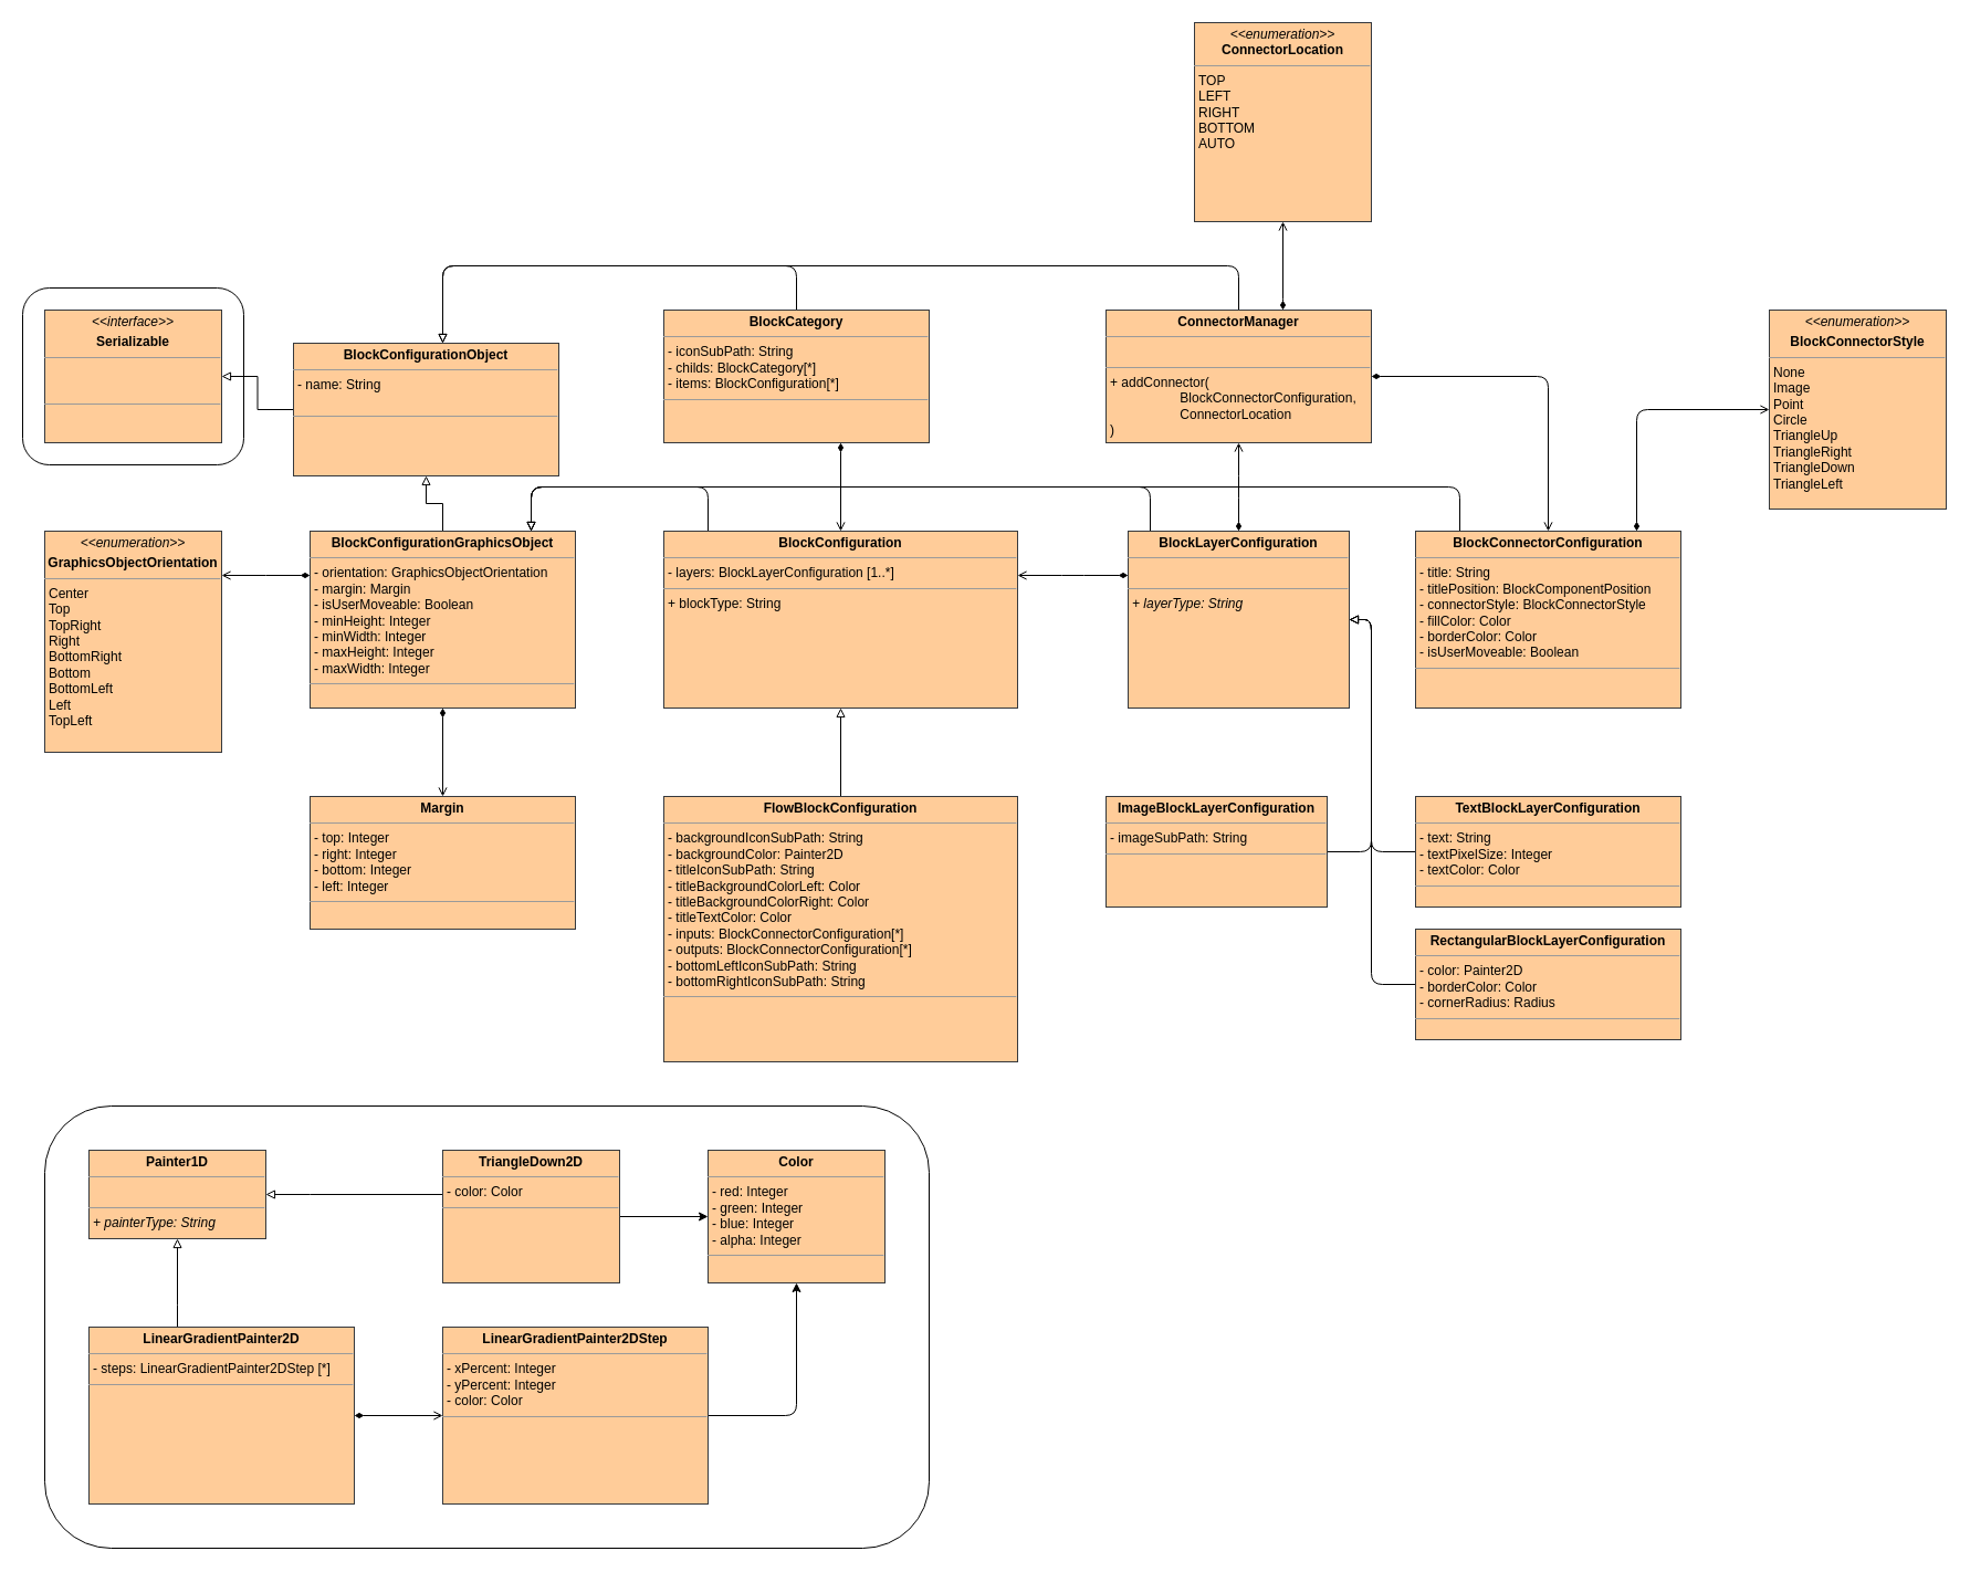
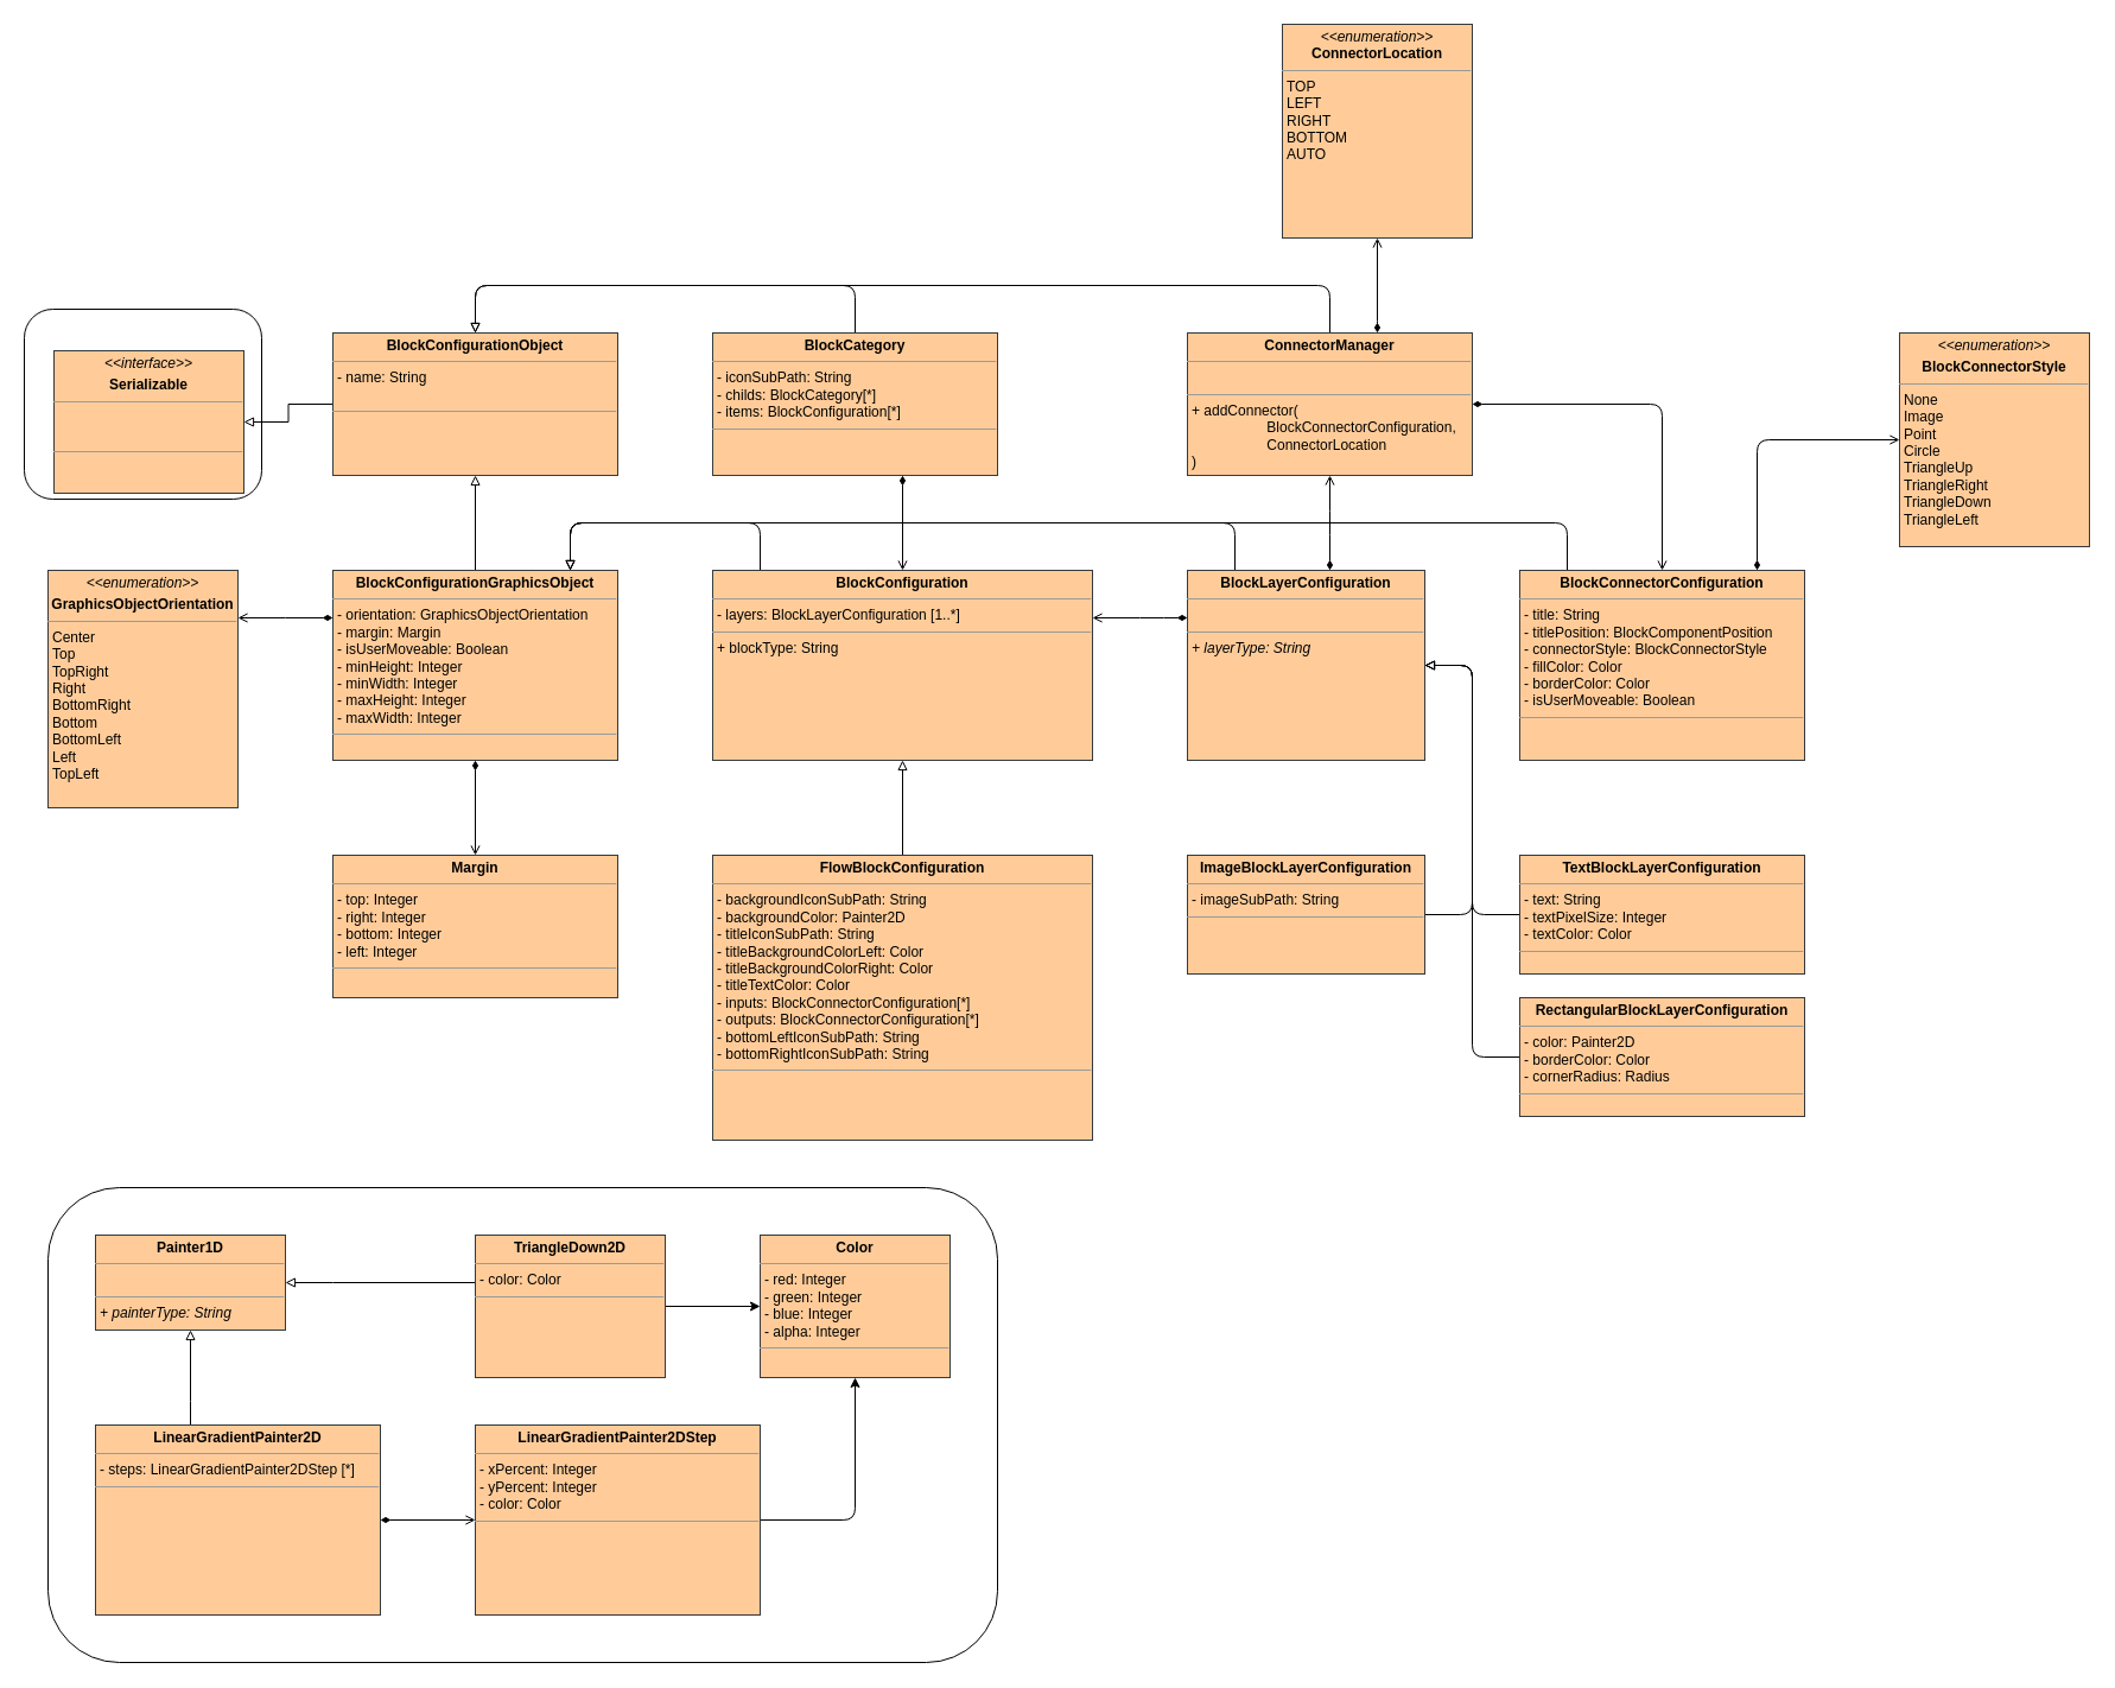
- <mxCell id="43" value="&lt;p style=&quot;margin:0px;margin-top:4px;text-align:center;&quot;&gt;&lt;i&gt;&amp;lt;&amp;lt;interface&amp;gt;&amp;gt;&lt;/i&gt;&lt;/p&gt;&lt;p style=&quot;margin:0px;margin-top:4px;text-align:center;&quot;&gt;&lt;b&gt;Serializable&lt;/b&gt;&lt;/p&gt;&lt;hr size=&quot;1&quot;&gt;&lt;p style=&quot;margin:0px;margin-left:4px;&quot;&gt;&lt;br&gt;&lt;/p&gt;&lt;p style=&quot;margin:0px;margin-left:4px;&quot;&gt;&lt;br&gt;&lt;/p&gt;&lt;hr size=&quot;1&quot;&gt;&lt;p style=&quot;margin:0px;margin-left:4px;&quot;&gt;&lt;br&gt;&lt;/p&gt;" style="verticalAlign=top;align=left;overflow=fill;fontSize=12;fontFamily=Helvetica;html=1;fillColor=#ffcc99;strokeColor=#36393d;" parent="1" vertex="1"><mxGeometry x="40" y="280" width="160" height="120" as="geometry" /></mxCell>
+ <mxCell id="43" value="&lt;p style=&quot;margin:0px;margin-top:4px;text-align:center;&quot;&gt;&lt;i&gt;&amp;lt;&amp;lt;interface&amp;gt;&amp;gt;&lt;/i&gt;&lt;/p&gt;&lt;p style=&quot;margin:0px;margin-top:4px;text-align:center;&quot;&gt;&lt;b&gt;Serializable&lt;/b&gt;&lt;/p&gt;&lt;hr size=&quot;1&quot;&gt;&lt;p style=&quot;margin:0px;margin-left:4px;&quot;&gt;&lt;br&gt;&lt;/p&gt;&lt;p style=&quot;margin:0px;margin-left:4px;&quot;&gt;&lt;br&gt;&lt;/p&gt;&lt;hr size=&quot;1&quot;&gt;&lt;p style=&quot;margin:0px;margin-left:4px;&quot;&gt;&lt;br&gt;&lt;/p&gt;" style="verticalAlign=top;align=left;overflow=fill;fontSize=12;fontFamily=Helvetica;html=1;fillColor=#ffcc99;strokeColor=#36393d;" parent="1" vertex="1"><mxGeometry x="45" y="295" width="160" height="120" as="geometry" /></mxCell>
- <mxCell id="27" value="&lt;p style=&quot;margin:0px;margin-top:4px;text-align:center;&quot;&gt;&lt;b&gt;BlockConfigurationObject&lt;/b&gt;&lt;/p&gt;&lt;hr size=&quot;1&quot;&gt;&lt;p style=&quot;margin:0px;margin-left:4px;&quot;&gt;- name: String&lt;br&gt;&lt;/p&gt;&lt;p style=&quot;margin:0px;margin-left:4px;&quot;&gt;&lt;br&gt;&lt;/p&gt;&lt;hr size=&quot;1&quot;&gt;&lt;p style=&quot;margin:0px;margin-left:4px;&quot;&gt;&lt;br&gt;&lt;/p&gt;" style="verticalAlign=top;align=left;overflow=fill;fontSize=12;fontFamily=Helvetica;html=1;fillColor=#ffcc99;strokeColor=#36393d;" parent="1" vertex="1"><mxGeometry x="265" y="310" width="240" height="120" as="geometry" /></mxCell>
+ <mxCell id="27" value="&lt;p style=&quot;margin:0px;margin-top:4px;text-align:center;&quot;&gt;&lt;b&gt;BlockConfigurationObject&lt;/b&gt;&lt;/p&gt;&lt;hr size=&quot;1&quot;&gt;&lt;p style=&quot;margin:0px;margin-left:4px;&quot;&gt;- name: String&lt;br&gt;&lt;/p&gt;&lt;p style=&quot;margin:0px;margin-left:4px;&quot;&gt;&lt;br&gt;&lt;/p&gt;&lt;hr size=&quot;1&quot;&gt;&lt;p style=&quot;margin:0px;margin-left:4px;&quot;&gt;&lt;br&gt;&lt;/p&gt;" style="verticalAlign=top;align=left;overflow=fill;fontSize=12;fontFamily=Helvetica;html=1;fillColor=#ffcc99;strokeColor=#36393d;" parent="1" vertex="1"><mxGeometry x="280" y="280" width="240" height="120" as="geometry" /></mxCell>
- <mxCell id="19" value="&lt;p style=&quot;margin:0px;margin-top:4px;text-align:center;&quot;&gt;&lt;b&gt;BlockLayerConfiguration&lt;/b&gt;&lt;/p&gt;&lt;hr size=&quot;1&quot;&gt;&lt;p style=&quot;margin:0px;margin-left:4px;&quot;&gt;&lt;br&gt;&lt;/p&gt;&lt;hr size=&quot;1&quot;&gt;&lt;p style=&quot;margin:0px;margin-left:4px;&quot;&gt;&lt;i style=&quot;border-color: var(--border-color);&quot;&gt;+ layerType: String&lt;/i&gt;&lt;br&gt;&lt;/p&gt;" style="verticalAlign=top;align=left;overflow=fill;fontSize=12;fontFamily=Helvetica;html=1;fillColor=#ffcc99;strokeColor=#36393d;" parent="1" vertex="1"><mxGeometry x="1020" y="480" width="200" height="160" as="geometry" /></mxCell>
+ <mxCell id="19" value="&lt;p style=&quot;margin:0px;margin-top:4px;text-align:center;&quot;&gt;&lt;b&gt;BlockLayerConfiguration&lt;/b&gt;&lt;/p&gt;&lt;hr size=&quot;1&quot;&gt;&lt;p style=&quot;margin:0px;margin-left:4px;&quot;&gt;&lt;br&gt;&lt;/p&gt;&lt;hr size=&quot;1&quot;&gt;&lt;p style=&quot;margin:0px;margin-left:4px;&quot;&gt;&lt;i style=&quot;border-color: var(--border-color);&quot;&gt;+ layerType: String&lt;/i&gt;&lt;br&gt;&lt;/p&gt;" style="verticalAlign=top;align=left;overflow=fill;fontSize=12;fontFamily=Helvetica;html=1;fillColor=#ffcc99;strokeColor=#36393d;" parent="1" vertex="1"><mxGeometry x="1000" y="480" width="200" height="160" as="geometry" /></mxCell>
